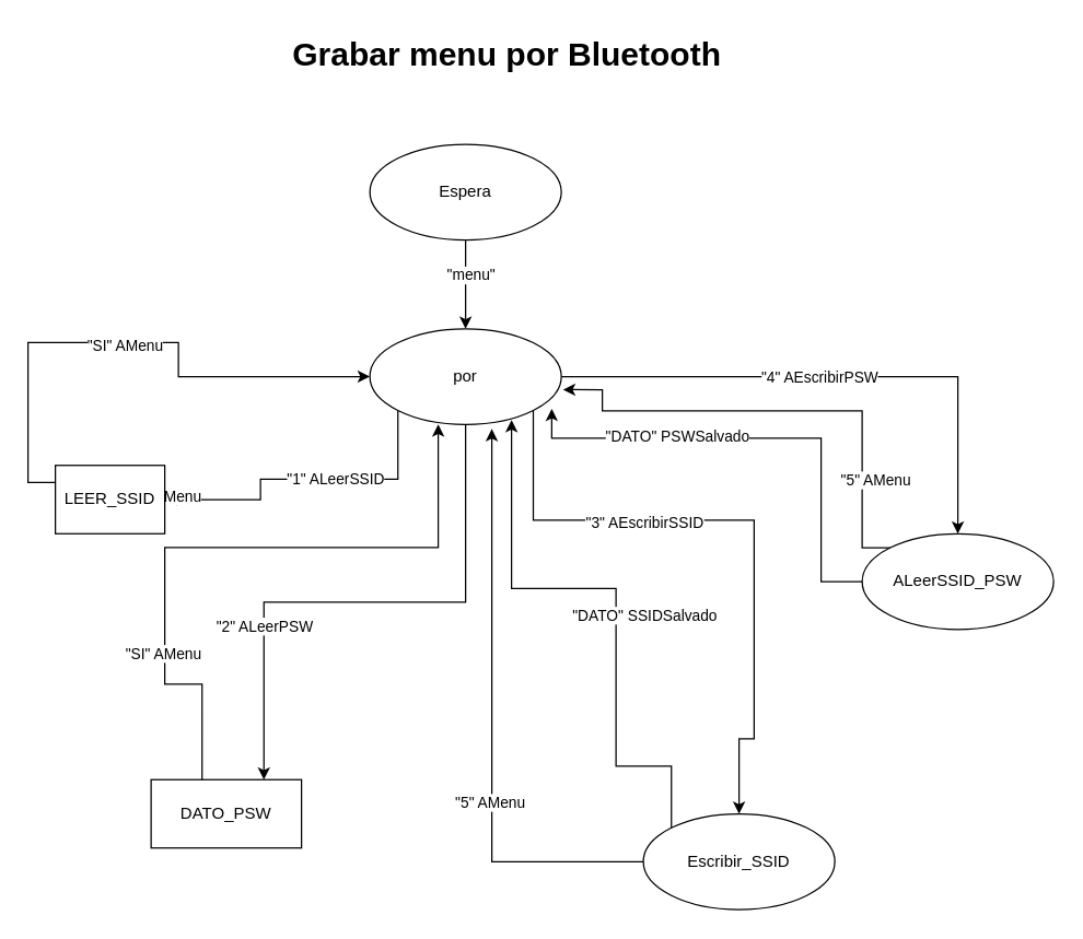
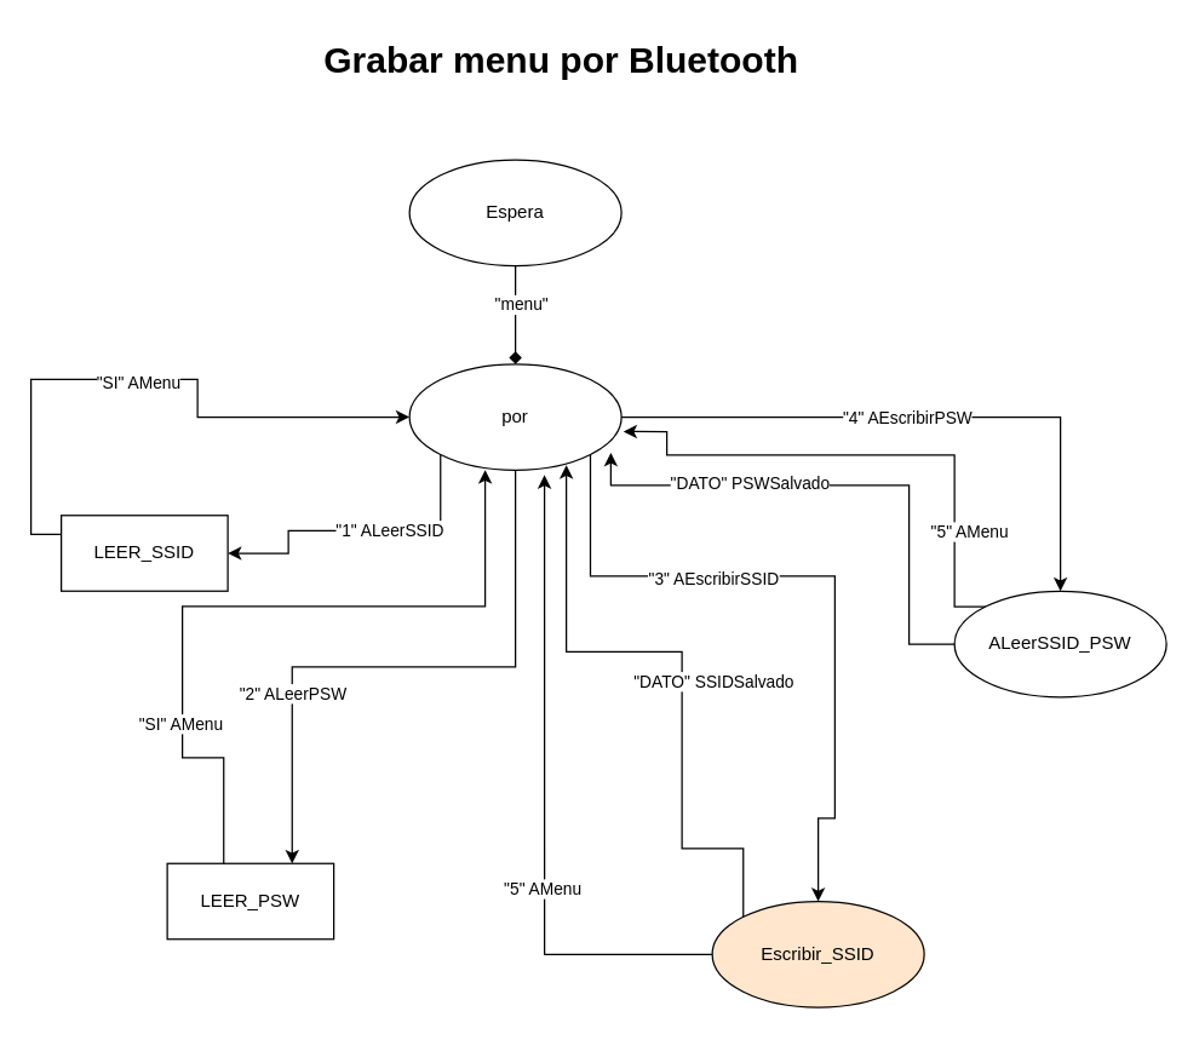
- <mxCell id="2" value="" style="edgeStyle=orthogonalEdgeStyle;rounded=0;orthogonalLoop=1;jettySize=auto;html=1;" parent="1" source="4" target="13" edge="1"><mxGeometry relative="1" as="geometry" /></mxCell>
+ <mxCell id="2" value="" style="edgeStyle=orthogonalEdgeStyle;rounded=0;orthogonalLoop=1;jettySize=auto;html=1;endArrow=diamond;" parent="1" source="4" target="13" edge="1"><mxGeometry relative="1" as="geometry" /></mxCell>
- <mxCell id="25" value="LEER_SSID" style="html=1;whiteSpace=wrap;" parent="1" vertex="1"><mxGeometry x="40" y="340" width="80" height="50" as="geometry" /></mxCell>
+ <mxCell id="25" value="LEER_SSID" style="html=1;whiteSpace=wrap;" parent="1" vertex="1"><mxGeometry x="40" y="340" width="110" height="50" as="geometry" /></mxCell>
- <mxCell id="26" value="DATO_PSW" style="html=1;whiteSpace=wrap;" parent="1" vertex="1"><mxGeometry x="110" y="570" width="110" height="50" as="geometry" /></mxCell>
+ <mxCell id="26" value="LEER_PSW" style="html=1;whiteSpace=wrap;" parent="1" vertex="1"><mxGeometry x="110" y="570" width="110" height="50" as="geometry" /></mxCell>
- <mxCell id="14" value="Escribir_SSID" style="ellipse;whiteSpace=wrap;html=1;" parent="1" vertex="1"><mxGeometry x="470" y="595" width="140" height="70" as="geometry" /></mxCell>
+ <mxCell id="14" value="Escribir_SSID" style="ellipse;whiteSpace=wrap;html=1;fillColor=#ffe6cc;" parent="1" vertex="1"><mxGeometry x="470" y="595" width="140" height="70" as="geometry" /></mxCell>
